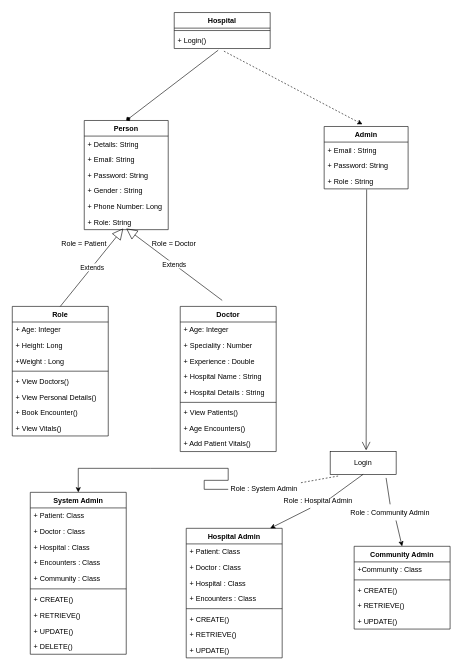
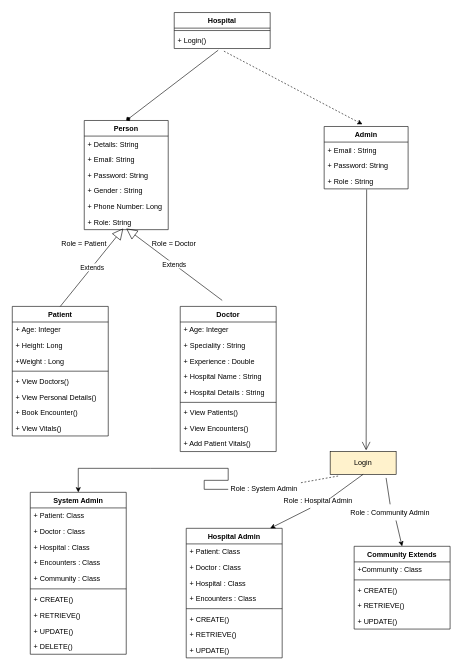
- <mxCell id="13" value="Role" style="swimlane;fontStyle=1;align=center;verticalAlign=top;childLayout=stackLayout;horizontal=1;startSize=26;horizontalStack=0;resizeParent=1;resizeParentMax=0;resizeLast=0;collapsible=1;marginBottom=0;" vertex="1" parent="1"><mxGeometry x="20" y="510" width="160" height="216" as="geometry" /></mxCell>
+ <mxCell id="13" value="Patient" style="swimlane;fontStyle=1;align=center;verticalAlign=top;childLayout=stackLayout;horizontal=1;startSize=26;horizontalStack=0;resizeParent=1;resizeParentMax=0;resizeLast=0;collapsible=1;marginBottom=0;" vertex="1" parent="1"><mxGeometry x="20" y="510" width="160" height="216" as="geometry" /></mxCell>
- <mxCell id="24" value="+ Speciality : Number" style="text;strokeColor=none;fillColor=none;align=left;verticalAlign=top;spacingLeft=4;spacingRight=4;overflow=hidden;rotatable=0;points=[[0,0.5],[1,0.5]];portConstraint=eastwest;" vertex="1" parent="22"><mxGeometry y="52" width="160" height="26" as="geometry" /></mxCell>
+ <mxCell id="24" value="+ Speciality : String" style="text;strokeColor=none;fillColor=none;align=left;verticalAlign=top;spacingLeft=4;spacingRight=4;overflow=hidden;rotatable=0;points=[[0,0.5],[1,0.5]];portConstraint=eastwest;" vertex="1" parent="22"><mxGeometry y="52" width="160" height="26" as="geometry" /></mxCell>
- <mxCell id="30" value="+ Age Encounters()" style="text;strokeColor=none;fillColor=none;align=left;verticalAlign=top;spacingLeft=4;spacingRight=4;overflow=hidden;rotatable=0;points=[[0,0.5],[1,0.5]];portConstraint=eastwest;" vertex="1" parent="22"><mxGeometry y="190" width="160" height="26" as="geometry" /></mxCell>
+ <mxCell id="30" value="+ View Encounters()" style="text;strokeColor=none;fillColor=none;align=left;verticalAlign=top;spacingLeft=4;spacingRight=4;overflow=hidden;rotatable=0;points=[[0,0.5],[1,0.5]];portConstraint=eastwest;" vertex="1" parent="22"><mxGeometry y="190" width="160" height="26" as="geometry" /></mxCell>
- <mxCell id="63" value="Login" style="rounded=0;whiteSpace=wrap;html=1;" vertex="1" parent="1"><mxGeometry x="550" y="752" width="110" height="38" as="geometry" /></mxCell>
+ <mxCell id="63" value="Login" style="rounded=0;whiteSpace=wrap;html=1;fillColor=#fff2cc;" vertex="1" parent="1"><mxGeometry x="550" y="752" width="110" height="38" as="geometry" /></mxCell>
- <mxCell id="52" value="Community Admin" style="swimlane;fontStyle=1;align=center;verticalAlign=top;childLayout=stackLayout;horizontal=1;startSize=26;horizontalStack=0;resizeParent=1;resizeParentMax=0;resizeLast=0;collapsible=1;marginBottom=0;" vertex="1" parent="1"><mxGeometry x="590" y="910" width="160" height="138" as="geometry" /></mxCell>
+ <mxCell id="52" value="Community Extends" style="swimlane;fontStyle=1;align=center;verticalAlign=top;childLayout=stackLayout;horizontal=1;startSize=26;horizontalStack=0;resizeParent=1;resizeParentMax=0;resizeLast=0;collapsible=1;marginBottom=0;" vertex="1" parent="1"><mxGeometry x="590" y="910" width="160" height="138" as="geometry" /></mxCell>
